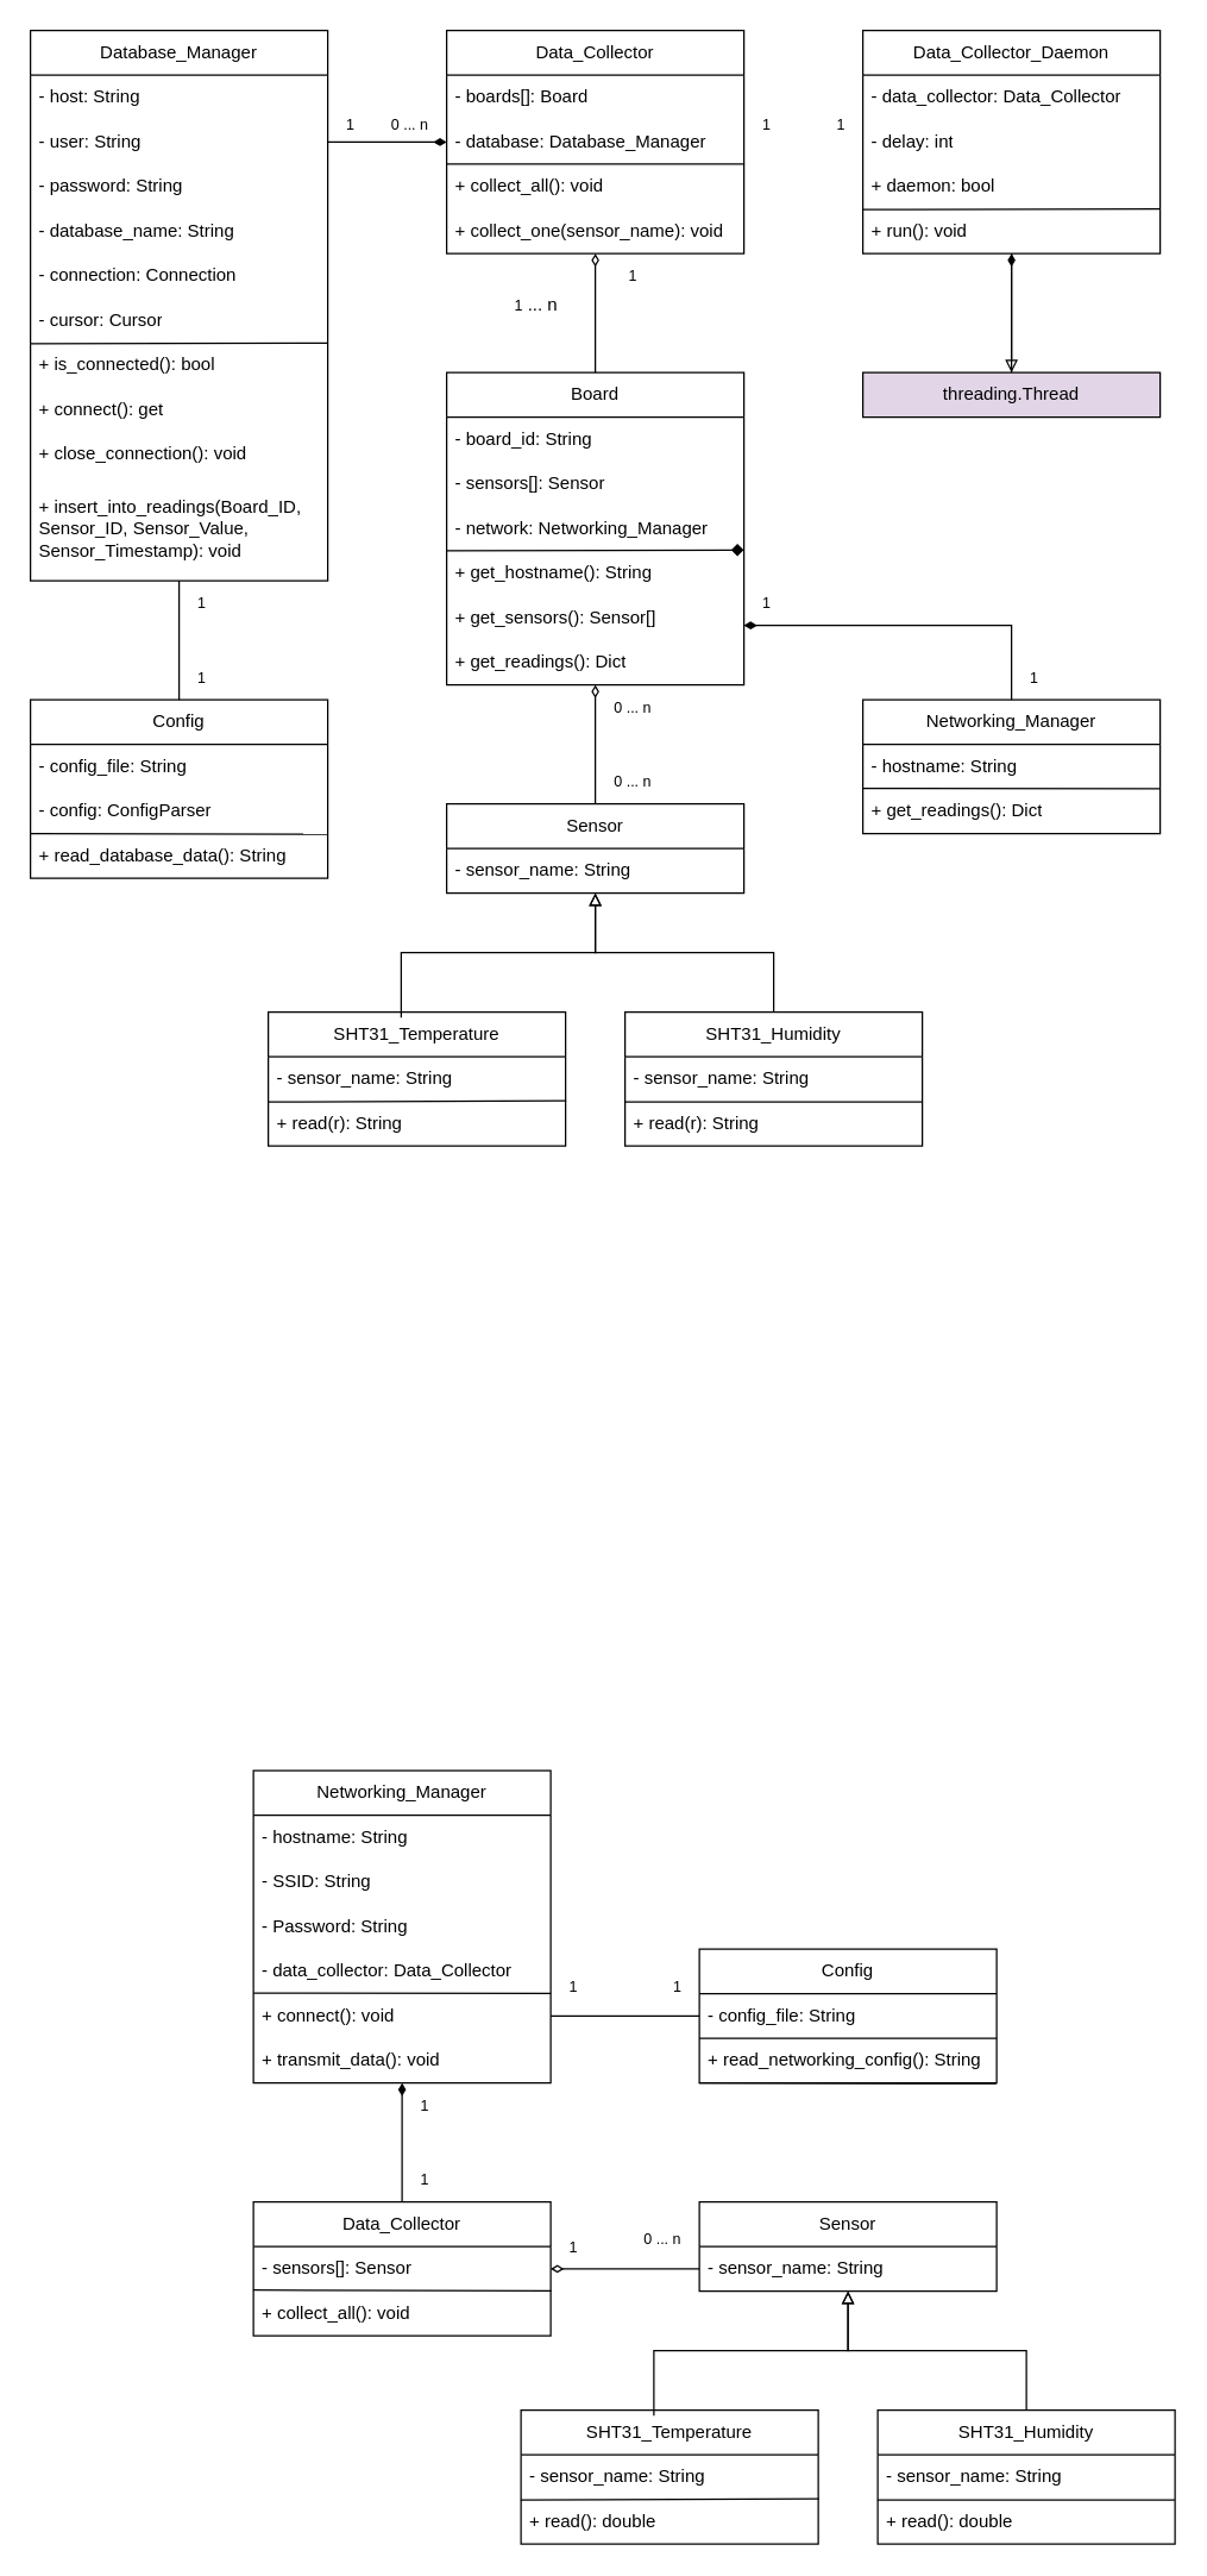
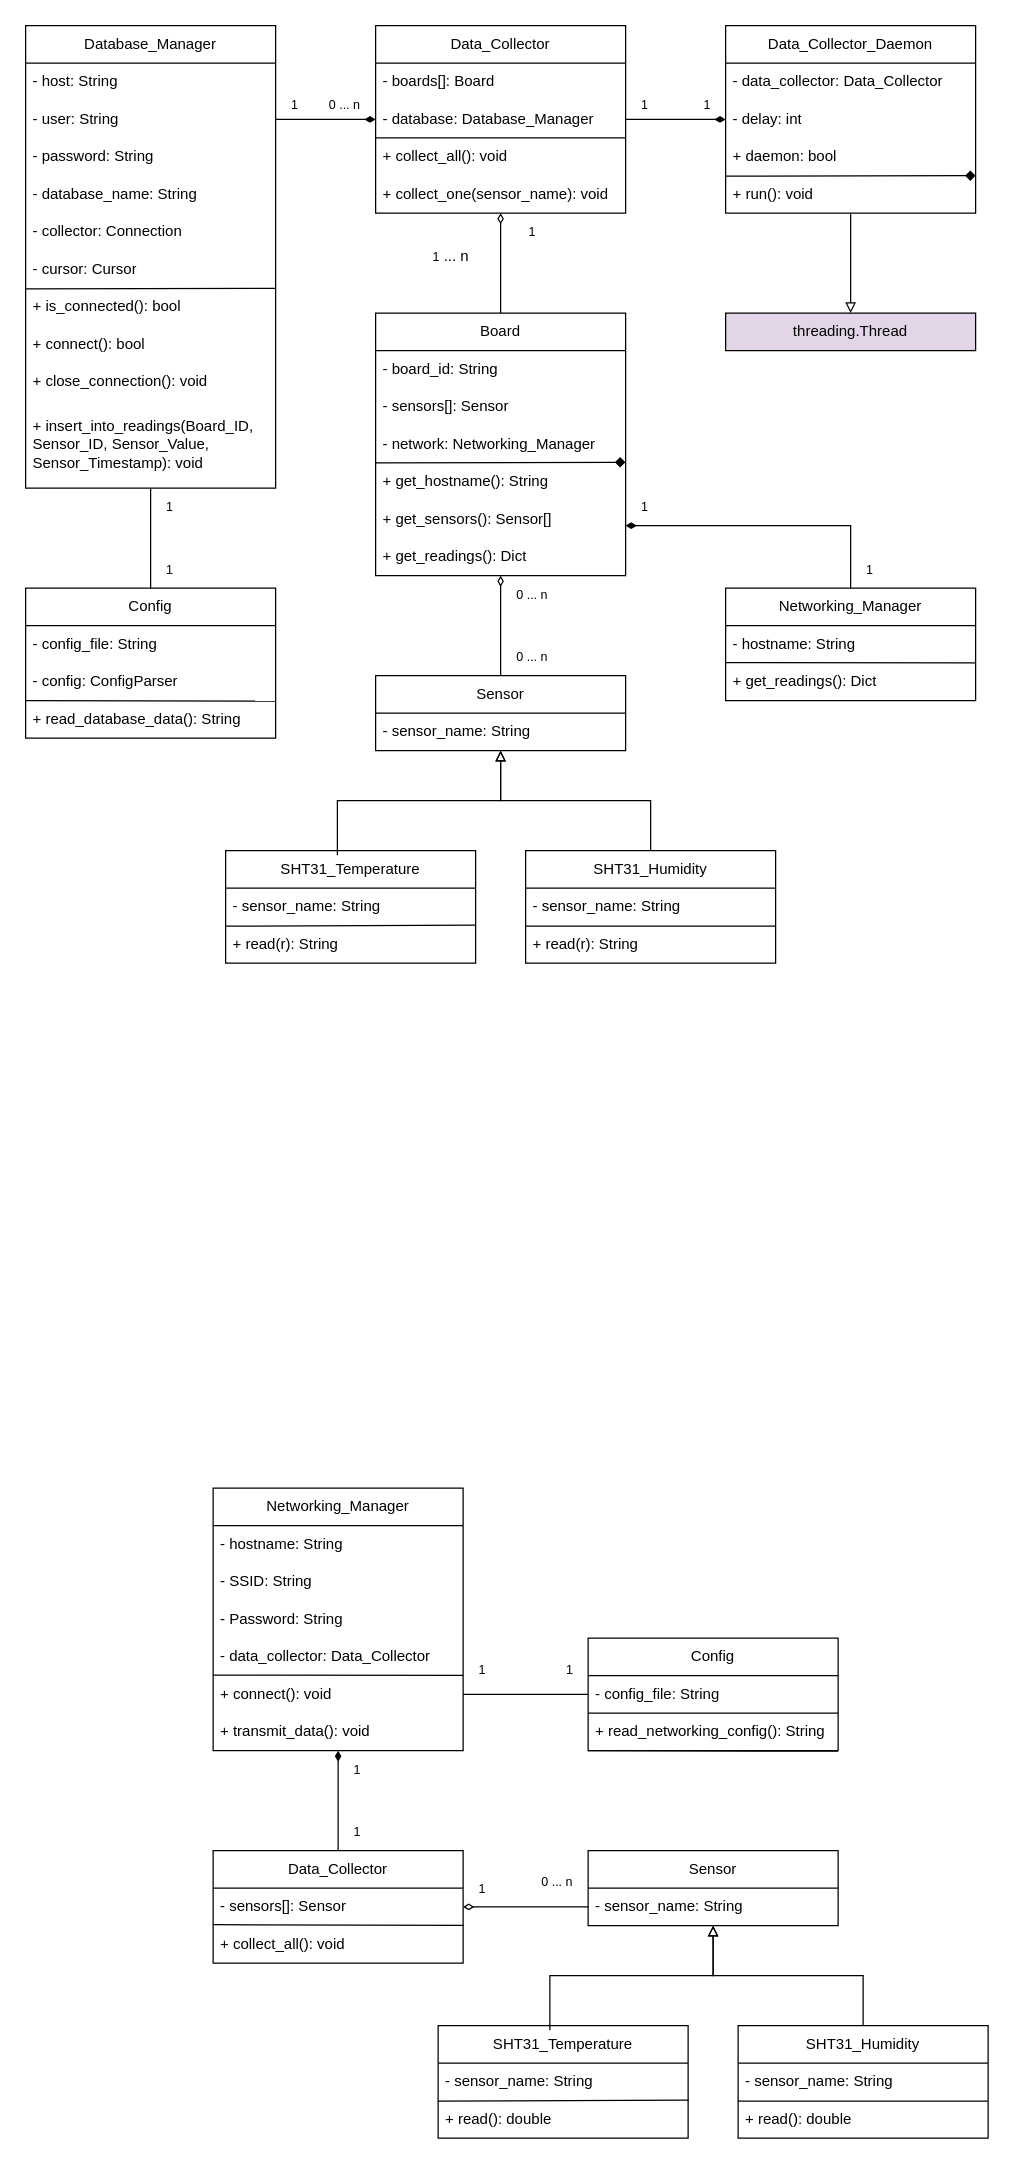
- <mxCell id="9" value="" style="endArrow=none;html=1;rounded=0;exitX=0;exitY=0.015;exitDx=0;exitDy=0;exitPerimeter=0;entryX=1;entryY=1.001;entryDx=0;entryDy=0;entryPerimeter=0;" parent="4" source="8" target="7" edge="1"><mxGeometry width="50" height="50" relative="1" as="geometry"><mxPoint x="-10" y="130" as="sourcePoint" /><mxPoint x="240" y="110" as="targetPoint" /></mxGeometry></mxCell>
+ <mxCell id="9" value="" style="endArrow=diamond;html=1;rounded=0;exitX=0;exitY=0.015;exitDx=0;exitDy=0;exitPerimeter=0;entryX=1;entryY=1.001;entryDx=0;entryDy=0;entryPerimeter=0;" parent="4" source="8" target="7" edge="1"><mxGeometry width="50" height="50" relative="1" as="geometry"><mxPoint x="-10" y="130" as="sourcePoint" /><mxPoint x="240" y="110" as="targetPoint" /></mxGeometry></mxCell>
- <mxCell id="29" value="&lt;span style=&quot;color: rgb(0, 0, 0); font-family: Helvetica; font-size: 12px; font-style: normal; font-variant-ligatures: normal; font-variant-caps: normal; font-weight: 400; letter-spacing: normal; orphans: 2; text-align: left; text-indent: 0px; text-transform: none; widows: 2; word-spacing: 0px; -webkit-text-stroke-width: 0px; white-space: normal; text-decoration-thickness: initial; text-decoration-style: initial; text-decoration-color: initial; display: inline !important; float: none;&quot;&gt;- connection: Connection&lt;/span&gt;" style="text;strokeColor=none;fillColor=none;align=left;verticalAlign=middle;spacingLeft=4;spacingRight=4;overflow=hidden;points=[[0,0.5],[1,0.5]];portConstraint=eastwest;rotatable=0;whiteSpace=wrap;html=1;" parent="24" vertex="1"><mxGeometry y="150" width="200" height="30" as="geometry" /></mxCell>
+ <mxCell id="29" value="&lt;span style=&quot;color: rgb(0, 0, 0); font-family: Helvetica; font-size: 12px; font-style: normal; font-variant-ligatures: normal; font-variant-caps: normal; font-weight: 400; letter-spacing: normal; orphans: 2; text-align: left; text-indent: 0px; text-transform: none; widows: 2; word-spacing: 0px; -webkit-text-stroke-width: 0px; white-space: normal; text-decoration-thickness: initial; text-decoration-style: initial; text-decoration-color: initial; display: inline !important; float: none;&quot;&gt;- collector: Connection&lt;/span&gt;" style="text;strokeColor=none;fillColor=none;align=left;verticalAlign=middle;spacingLeft=4;spacingRight=4;overflow=hidden;points=[[0,0.5],[1,0.5]];portConstraint=eastwest;rotatable=0;whiteSpace=wrap;html=1;" parent="24" vertex="1"><mxGeometry y="150" width="200" height="30" as="geometry" /></mxCell>
- <mxCell id="2" style="edgeStyle=orthogonalEdgeStyle;rounded=0;orthogonalLoop=1;jettySize=auto;html=1;endArrow=none;endFill=0;startArrow=diamondThin;startFill=1;align=left;" parent="1" source="4" target="74" edge="1"><mxGeometry relative="1" as="geometry" /></mxCell>
+ <mxCell id="2" style="edgeStyle=orthogonalEdgeStyle;rounded=0;orthogonalLoop=1;jettySize=auto;html=1;entryX=1;entryY=0.5;entryDx=0;entryDy=0;endArrow=none;endFill=0;startArrow=diamondThin;startFill=1;align=left;" parent="1" source="4" target="14" edge="1"><mxGeometry relative="1" as="geometry" /></mxCell>
- <mxCell id="32" value="&lt;span style=&quot;color: rgb(0, 0, 0); font-family: Helvetica; font-size: 12px; font-style: normal; font-variant-ligatures: normal; font-variant-caps: normal; font-weight: 400; letter-spacing: normal; orphans: 2; text-align: left; text-indent: 0px; text-transform: none; widows: 2; word-spacing: 0px; -webkit-text-stroke-width: 0px; white-space: normal; text-decoration-thickness: initial; text-decoration-style: initial; text-decoration-color: initial; display: inline !important; float: none;&quot;&gt;+ connect(): get&lt;/span&gt;" style="text;strokeColor=none;fillColor=none;align=left;verticalAlign=middle;spacingLeft=4;spacingRight=4;overflow=hidden;points=[[0,0.5],[1,0.5]];portConstraint=eastwest;rotatable=0;whiteSpace=wrap;html=1;" parent="24" vertex="1"><mxGeometry y="240" width="200" height="30" as="geometry" /></mxCell>
+ <mxCell id="32" value="&lt;span style=&quot;color: rgb(0, 0, 0); font-family: Helvetica; font-size: 12px; font-style: normal; font-variant-ligatures: normal; font-variant-caps: normal; font-weight: 400; letter-spacing: normal; orphans: 2; text-align: left; text-indent: 0px; text-transform: none; widows: 2; word-spacing: 0px; -webkit-text-stroke-width: 0px; white-space: normal; text-decoration-thickness: initial; text-decoration-style: initial; text-decoration-color: initial; display: inline !important; float: none;&quot;&gt;+ connect(): bool&lt;/span&gt;" style="text;strokeColor=none;fillColor=none;align=left;verticalAlign=middle;spacingLeft=4;spacingRight=4;overflow=hidden;points=[[0,0.5],[1,0.5]];portConstraint=eastwest;rotatable=0;whiteSpace=wrap;html=1;" parent="24" vertex="1"><mxGeometry y="240" width="200" height="30" as="geometry" /></mxCell>
